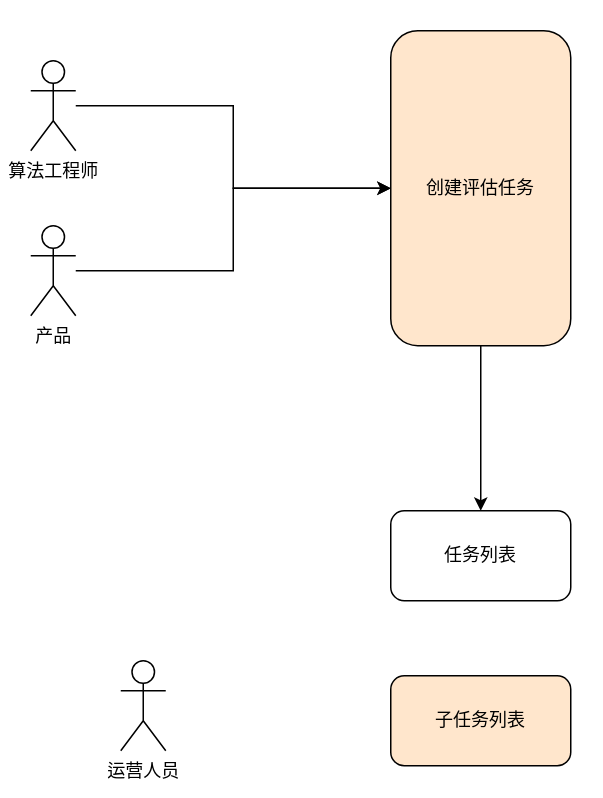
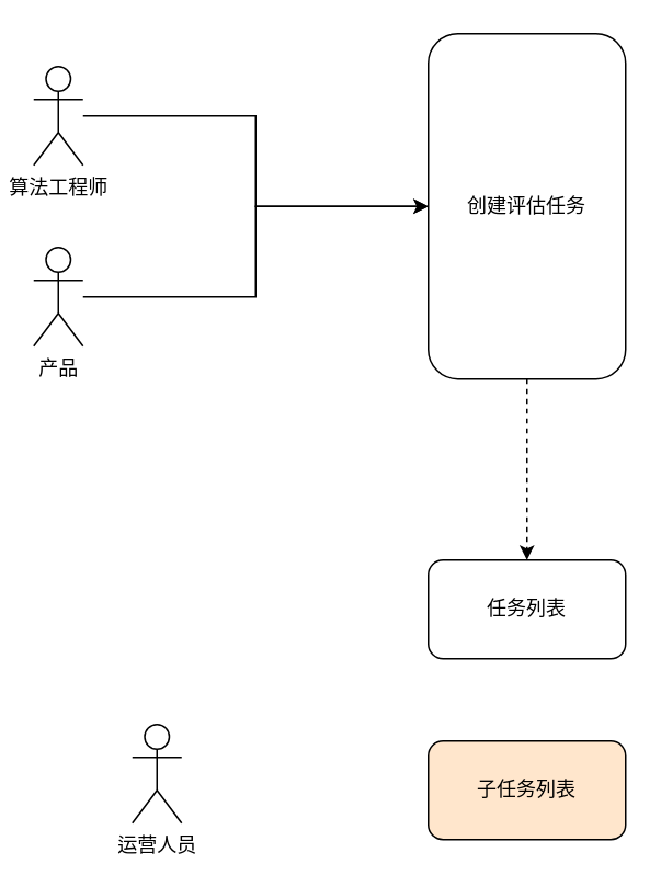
- <mxCell id="5" value="创建评估任务" style="rounded=1;whiteSpace=wrap;html=1;fillColor=#ffe6cc;" vertex="1" parent="1"><mxGeometry x="260" y="20" width="120" height="210" as="geometry" /></mxCell>
+ <mxCell id="5" value="创建评估任务" style="rounded=1;whiteSpace=wrap;html=1;" vertex="1" parent="1"><mxGeometry x="260" y="20" width="120" height="210" as="geometry" /></mxCell>
- <mxCell id="4" style="edgeStyle=orthogonalEdgeStyle;rounded=0;orthogonalLoop=1;jettySize=auto;html=1;entryX=0.5;entryY=0;entryDx=0;entryDy=0;" edge="1" parent="1" source="5" target="8"><mxGeometry relative="1" as="geometry" /></mxCell>
+ <mxCell id="4" style="edgeStyle=orthogonalEdgeStyle;rounded=0;orthogonalLoop=1;jettySize=auto;html=1;entryX=0.5;entryY=0;entryDx=0;entryDy=0;dashed=1;" edge="1" parent="1" source="5" target="8"><mxGeometry relative="1" as="geometry" /></mxCell>
